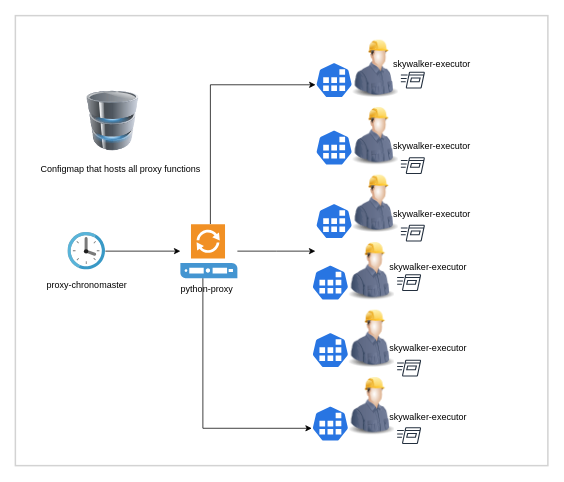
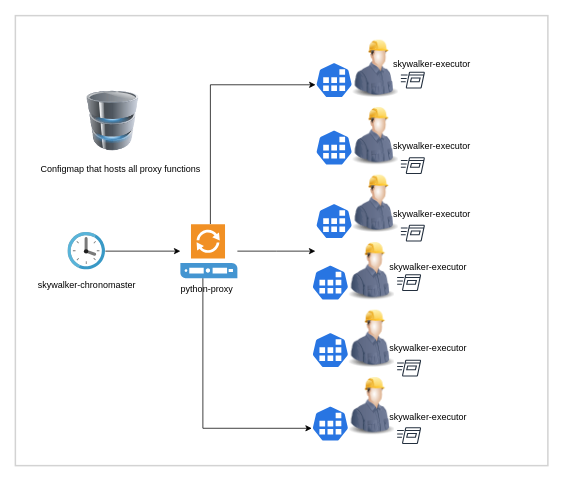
- <mxCell id="4" value="proxy-chronomaster" style="text;html=1;align=center;verticalAlign=middle;resizable=0;points=[];autosize=1;strokeColor=none;fillColor=none;" parent="1" vertex="1"><mxGeometry x="40" y="365" width="150" height="30" as="geometry" /></mxCell>
+ <mxCell id="4" value="skywalker-chronomaster" style="text;html=1;align=center;verticalAlign=middle;resizable=0;points=[];autosize=1;strokeColor=none;fillColor=none;" parent="1" vertex="1"><mxGeometry x="40" y="365" width="150" height="30" as="geometry" /></mxCell>
